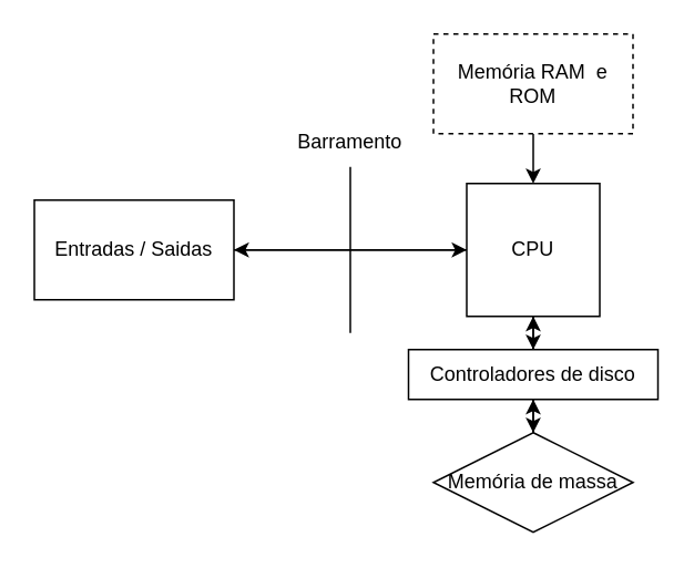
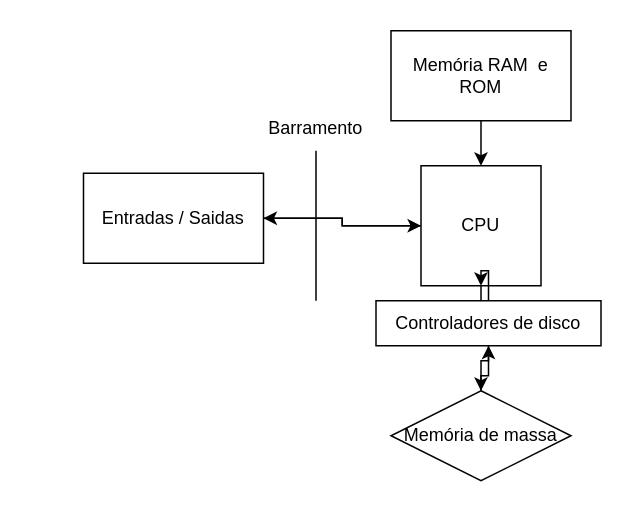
- <mxCell id="8" value="&lt;font style=&quot;vertical-align: inherit;&quot;&gt;&lt;font style=&quot;vertical-align: inherit;&quot;&gt;&lt;font style=&quot;vertical-align: inherit;&quot;&gt;&lt;font style=&quot;vertical-align: inherit;&quot;&gt;Memória RAM&amp;nbsp; e ROM&lt;/font&gt;&lt;/font&gt;&lt;/font&gt;&lt;/font&gt;" style="rounded=0;whiteSpace=wrap;html=1;dashed=1;" vertex="1" parent="1"><mxGeometry x="260" y="20" width="120" height="60" as="geometry" /></mxCell>
+ <mxCell id="8" value="&lt;font style=&quot;vertical-align: inherit;&quot;&gt;&lt;font style=&quot;vertical-align: inherit;&quot;&gt;&lt;font style=&quot;vertical-align: inherit;&quot;&gt;&lt;font style=&quot;vertical-align: inherit;&quot;&gt;Memória RAM&amp;nbsp; e ROM&lt;/font&gt;&lt;/font&gt;&lt;/font&gt;&lt;/font&gt;" style="rounded=0;whiteSpace=wrap;html=1;" vertex="1" parent="1"><mxGeometry x="260" y="20" width="120" height="60" as="geometry" /></mxCell>
- <mxCell id="15" value="&lt;font style=&quot;vertical-align: inherit;&quot;&gt;&lt;font style=&quot;vertical-align: inherit;&quot;&gt;Entradas / Saidas&lt;/font&gt;&lt;/font&gt;" style="rounded=0;whiteSpace=wrap;html=1;" vertex="1" parent="1"><mxGeometry x="20" y="120" width="120" height="60" as="geometry" /></mxCell>
+ <mxCell id="15" value="&lt;font style=&quot;vertical-align: inherit;&quot;&gt;&lt;font style=&quot;vertical-align: inherit;&quot;&gt;Entradas / Saidas&lt;/font&gt;&lt;/font&gt;" style="rounded=0;whiteSpace=wrap;html=1;" vertex="1" parent="1"><mxGeometry x="55" y="115" width="120" height="60" as="geometry" /></mxCell>
- <mxCell id="11" value="&lt;font style=&quot;vertical-align: inherit;&quot;&gt;&lt;font style=&quot;vertical-align: inherit;&quot;&gt;Controladores de disco&lt;br&gt;&lt;/font&gt;&lt;/font&gt;" style="rounded=0;whiteSpace=wrap;html=1;" vertex="1" parent="1"><mxGeometry x="245" y="210" width="150" height="30" as="geometry" /></mxCell>
+ <mxCell id="11" value="&lt;font style=&quot;vertical-align: inherit;&quot;&gt;&lt;font style=&quot;vertical-align: inherit;&quot;&gt;Controladores de disco&lt;br&gt;&lt;/font&gt;&lt;/font&gt;" style="rounded=0;whiteSpace=wrap;html=1;" vertex="1" parent="1"><mxGeometry x="250" y="200" width="150" height="30" as="geometry" /></mxCell>
